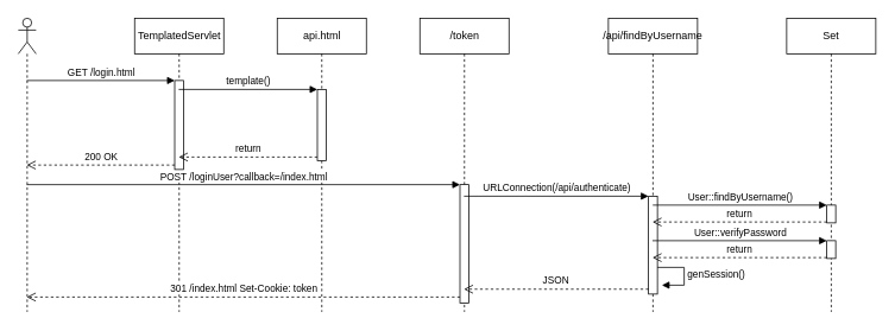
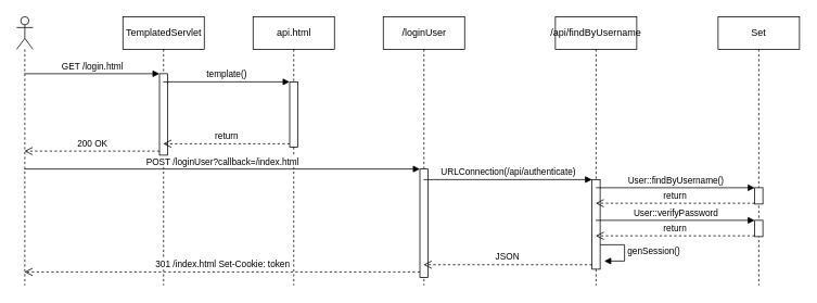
- <mxCell id="10" value="/token" style="shape=umlLifeline;perimeter=lifelinePerimeter;whiteSpace=wrap;html=1;container=1;collapsible=0;recursiveResize=0;outlineConnect=0;" vertex="1" parent="1"><mxGeometry x="470.5" y="20" width="100" height="330" as="geometry" /></mxCell>
+ <mxCell id="10" value="/loginUser" style="shape=umlLifeline;perimeter=lifelinePerimeter;whiteSpace=wrap;html=1;container=1;collapsible=0;recursiveResize=0;outlineConnect=0;" vertex="1" parent="1"><mxGeometry x="470.5" y="20" width="100" height="330" as="geometry" /></mxCell>
